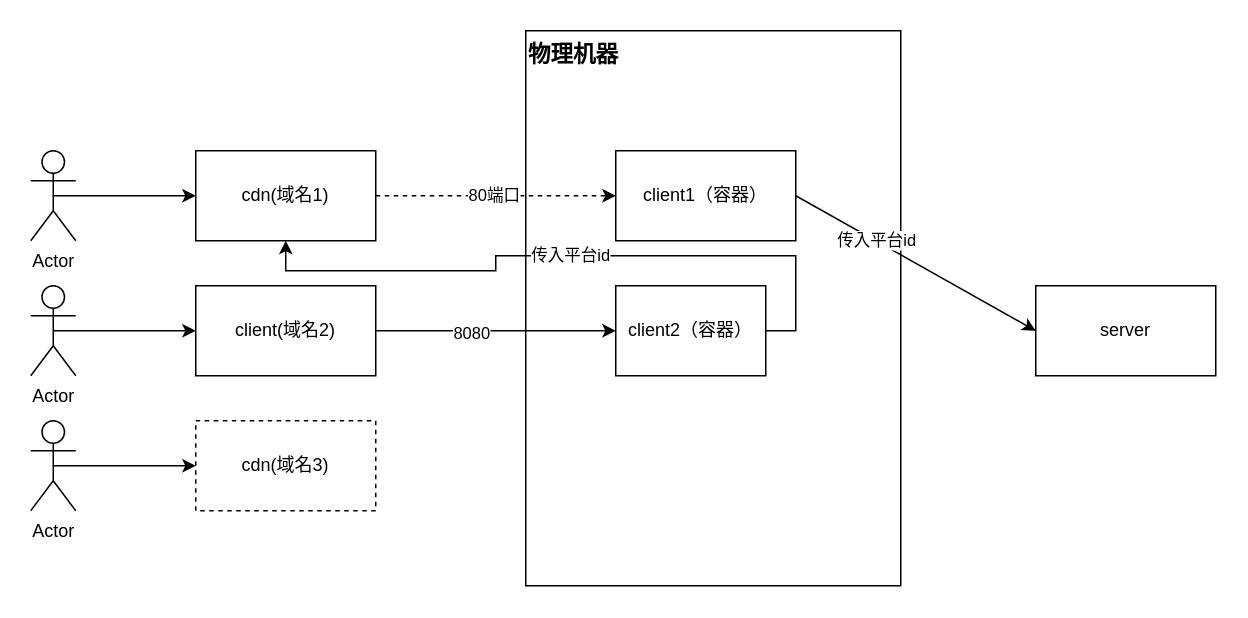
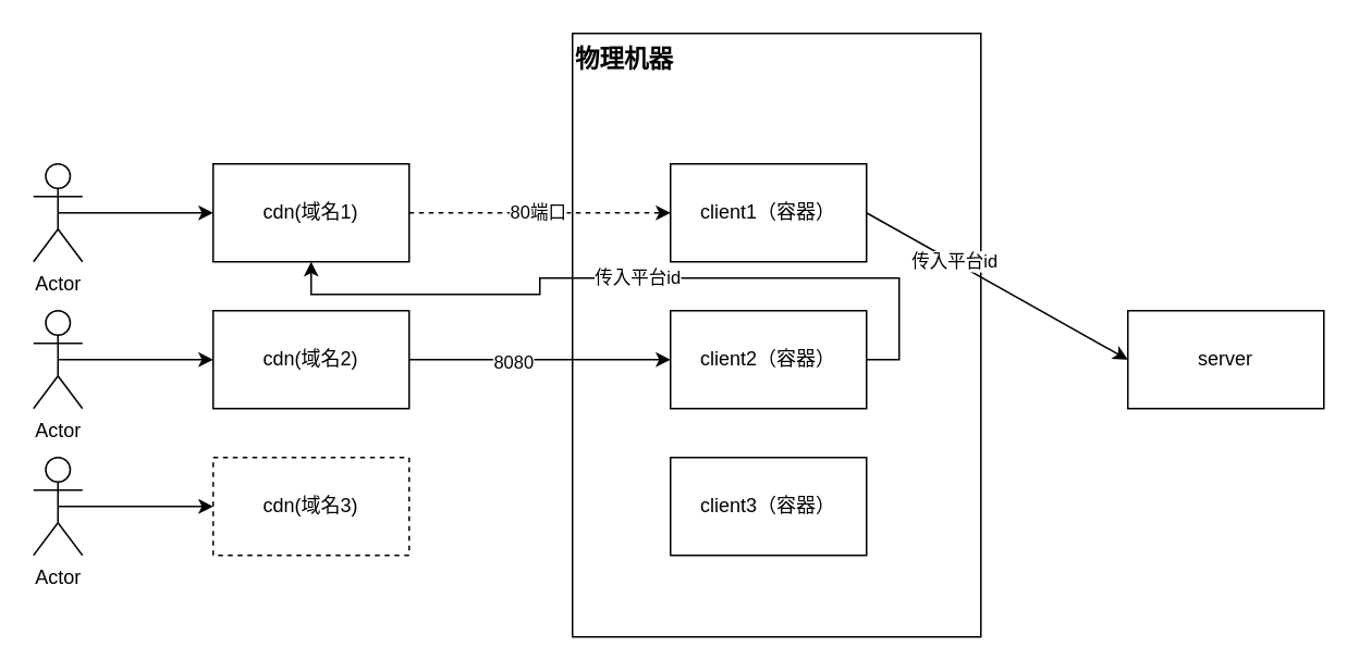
- <mxCell id="17" value="client(域名2)" style="rounded=0;whiteSpace=wrap;html=1;" vertex="1" parent="1"><mxGeometry x="130" y="190" width="120" height="60" as="geometry" /></mxCell>
+ <mxCell id="17" value="cdn(域名2)" style="rounded=0;whiteSpace=wrap;html=1;" vertex="1" parent="1"><mxGeometry x="130" y="190" width="120" height="60" as="geometry" /></mxCell>
- <mxCell id="8" value="client2（容器）" style="rounded=0;whiteSpace=wrap;html=1;" vertex="1" parent="1"><mxGeometry x="410" y="190" width="100" height="60" as="geometry" /></mxCell>
+ <mxCell id="8" value="client2（容器）" style="rounded=0;whiteSpace=wrap;html=1;" vertex="1" parent="1"><mxGeometry x="410" y="190" width="120" height="60" as="geometry" /></mxCell>
+ <mxCell id="9" value="client3（容器）" style="rounded=0;whiteSpace=wrap;html=1;" vertex="1" parent="1"><mxGeometry x="410" y="280" width="120" height="60" as="geometry" /></mxCell>
